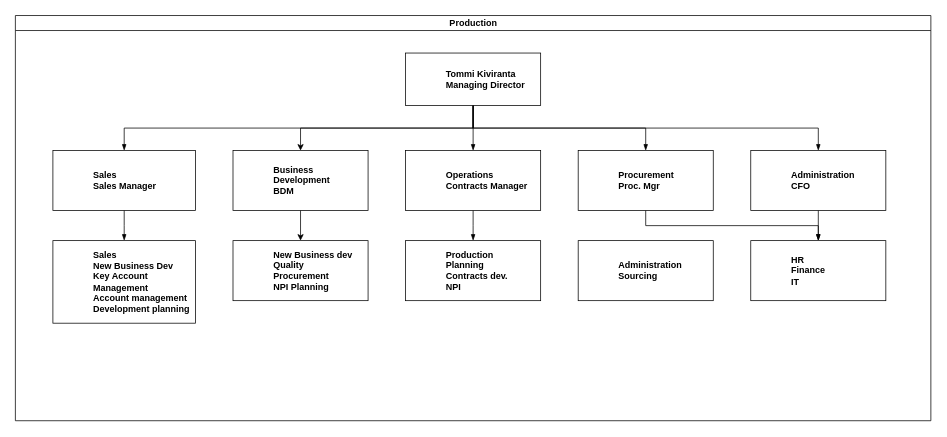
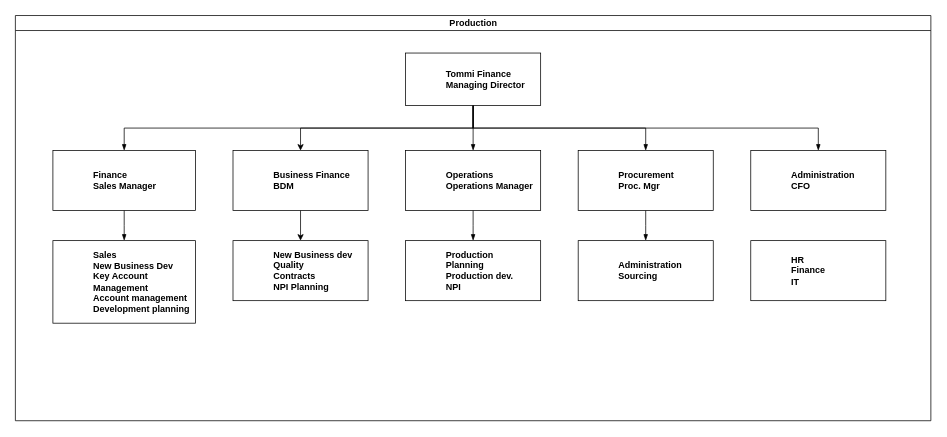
- <mxCell id="4" value="Tommi Kiviranta&lt;br&gt;Managing Director" style="label;image=https://cdn3.iconfinder.com/data/icons/user-avatars-1/512/users-3-128.png;whiteSpace=wrap;html=1;rounded=0;glass=0;treeMoving=1;treeFolding=1;" parent="2" vertex="1"><mxGeometry x="520" y="50" width="180" height="70" as="geometry" /></mxCell>
+ <mxCell id="4" value="Tommi Finance&lt;br&gt;Managing Director" style="label;image=https://cdn3.iconfinder.com/data/icons/user-avatars-1/512/users-3-128.png;whiteSpace=wrap;html=1;rounded=0;glass=0;treeMoving=1;treeFolding=1;" parent="2" vertex="1"><mxGeometry x="520" y="50" width="180" height="70" as="geometry" /></mxCell>
- <mxCell id="10" value="Sales&lt;br&gt;Sales Manager" style="label;image=https://cdn3.iconfinder.com/data/icons/user-avatars-1/512/users-10-3-128.png;whiteSpace=wrap;html=1;rounded=0;glass=0;treeFolding=1;treeMoving=1;" parent="2" vertex="1"><mxGeometry x="50" y="180" width="190" height="80" as="geometry" /></mxCell>
+ <mxCell id="10" value="Finance&lt;br&gt;Sales Manager" style="label;image=https://cdn3.iconfinder.com/data/icons/user-avatars-1/512/users-10-3-128.png;whiteSpace=wrap;html=1;rounded=0;glass=0;treeFolding=1;treeMoving=1;" parent="2" vertex="1"><mxGeometry x="50" y="180" width="190" height="80" as="geometry" /></mxCell>
- <mxCell id="9" value="Business Development&lt;br&gt;BDM" style="label;image=https://cdn3.iconfinder.com/data/icons/user-avatars-1/512/users-10-3-128.png;whiteSpace=wrap;html=1;rounded=0;glass=0;treeFolding=1;treeMoving=1;" vertex="1" parent="2"><mxGeometry x="290" y="180" width="180" height="80" as="geometry" /></mxCell>
+ <mxCell id="9" value="Business Finance&lt;br&gt;BDM" style="label;image=https://cdn3.iconfinder.com/data/icons/user-avatars-1/512/users-10-3-128.png;whiteSpace=wrap;html=1;rounded=0;glass=0;treeFolding=1;treeMoving=1;" vertex="1" parent="2"><mxGeometry x="290" y="180" width="180" height="80" as="geometry" /></mxCell>
- <mxCell id="6" value="Operations&lt;br&gt;Contracts Manager" style="label;image=https://cdn3.iconfinder.com/data/icons/user-avatars-1/512/users-9-2-128.png;whiteSpace=wrap;html=1;rounded=0;glass=0;treeFolding=1;treeMoving=1;" parent="2" vertex="1"><mxGeometry x="520" y="180" width="180" height="80" as="geometry" /></mxCell>
+ <mxCell id="6" value="Operations&lt;br&gt;Operations Manager" style="label;image=https://cdn3.iconfinder.com/data/icons/user-avatars-1/512/users-9-2-128.png;whiteSpace=wrap;html=1;rounded=0;glass=0;treeFolding=1;treeMoving=1;" parent="2" vertex="1"><mxGeometry x="520" y="180" width="180" height="80" as="geometry" /></mxCell>
- <mxCell id="18" value="" style="endArrow=blockThin;endFill=1;fontSize=11;edgeStyle=elbowEdgeStyle;elbow=vertical;rounded=0;" edge="1" target="19" source="8" parent="2"><mxGeometry relative="1" as="geometry"><mxPoint x="470" y="200" as="sourcePoint" /></mxGeometry></mxCell>
- <mxCell id="22" value="" style="endArrow=blockThin;endFill=1;fontSize=11;edgeStyle=elbowEdgeStyle;elbow=vertical;rounded=0;" edge="1" target="19" source="20" parent="2"><mxGeometry relative="1" as="geometry"><mxPoint x="520" y="200" as="sourcePoint" /><mxPoint x="570" y="180" as="targetPoint" /></mxGeometry></mxCell>
+ <mxCell id="22" value="" style="endArrow=blockThin;endFill=1;fontSize=11;edgeStyle=elbowEdgeStyle;elbow=vertical;rounded=0;" edge="1" target="23" source="20" parent="2"><mxGeometry relative="1" as="geometry"><mxPoint x="520" y="200" as="sourcePoint" /><mxPoint x="570" y="180" as="targetPoint" /></mxGeometry></mxCell>
- <mxCell id="15" value="New Business dev&lt;br&gt;Quality&lt;br&gt;Procurement&lt;br&gt;NPI Planning" style="label;image=https://cdn3.iconfinder.com/data/icons/user-avatars-1/512/users-10-3-128.png;whiteSpace=wrap;html=1;rounded=0;glass=0;treeFolding=1;treeMoving=1;" vertex="1" parent="2"><mxGeometry x="290" y="300" width="180" height="80" as="geometry" /></mxCell>
+ <mxCell id="15" value="New Business dev&lt;br&gt;Quality&lt;br&gt;Contracts&lt;br&gt;NPI Planning" style="label;image=https://cdn3.iconfinder.com/data/icons/user-avatars-1/512/users-10-3-128.png;whiteSpace=wrap;html=1;rounded=0;glass=0;treeFolding=1;treeMoving=1;" vertex="1" parent="2"><mxGeometry x="290" y="300" width="180" height="80" as="geometry" /></mxCell>
- <mxCell id="17" value="Production&lt;br&gt;Planning&lt;br&gt;Contracts dev.&lt;br&gt;NPI" style="label;image=https://cdn3.iconfinder.com/data/icons/user-avatars-1/512/users-9-2-128.png;whiteSpace=wrap;html=1;rounded=0;glass=0;treeFolding=1;treeMoving=1;" vertex="1" parent="2"><mxGeometry x="520" y="300" width="180" height="80" as="geometry" /></mxCell>
+ <mxCell id="17" value="Production&lt;br&gt;Planning&lt;br&gt;Production dev.&lt;br&gt;NPI" style="label;image=https://cdn3.iconfinder.com/data/icons/user-avatars-1/512/users-9-2-128.png;whiteSpace=wrap;html=1;rounded=0;glass=0;treeFolding=1;treeMoving=1;" vertex="1" parent="2"><mxGeometry x="520" y="300" width="180" height="80" as="geometry" /></mxCell>
